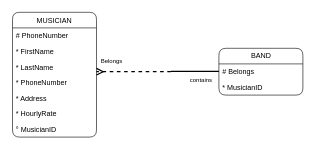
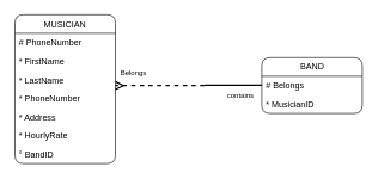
- <mxCell id="9" value="° MusicianID" style="text;strokeColor=none;fillColor=none;align=left;verticalAlign=top;spacingLeft=4;spacingRight=4;overflow=hidden;rotatable=0;points=[[0,0.5],[1,0.5]];portConstraint=eastwest;" parent="2" vertex="1"><mxGeometry y="182" width="140" height="26" as="geometry" /></mxCell>
+ <mxCell id="9" value="° BandID" style="text;strokeColor=none;fillColor=none;align=left;verticalAlign=top;spacingLeft=4;spacingRight=4;overflow=hidden;rotatable=0;points=[[0,0.5],[1,0.5]];portConstraint=eastwest;" parent="2" vertex="1"><mxGeometry y="182" width="140" height="26" as="geometry" /></mxCell>
